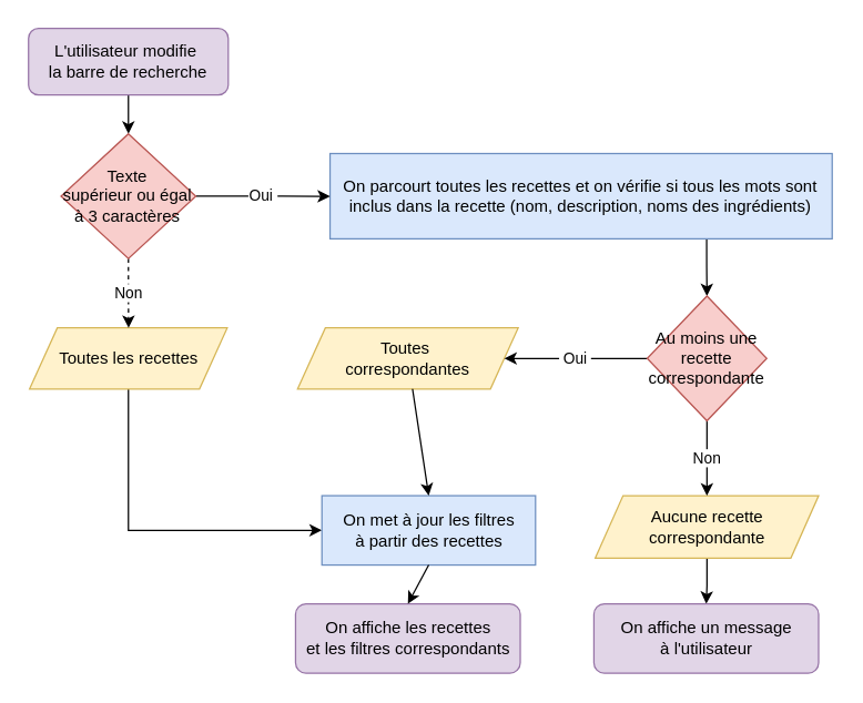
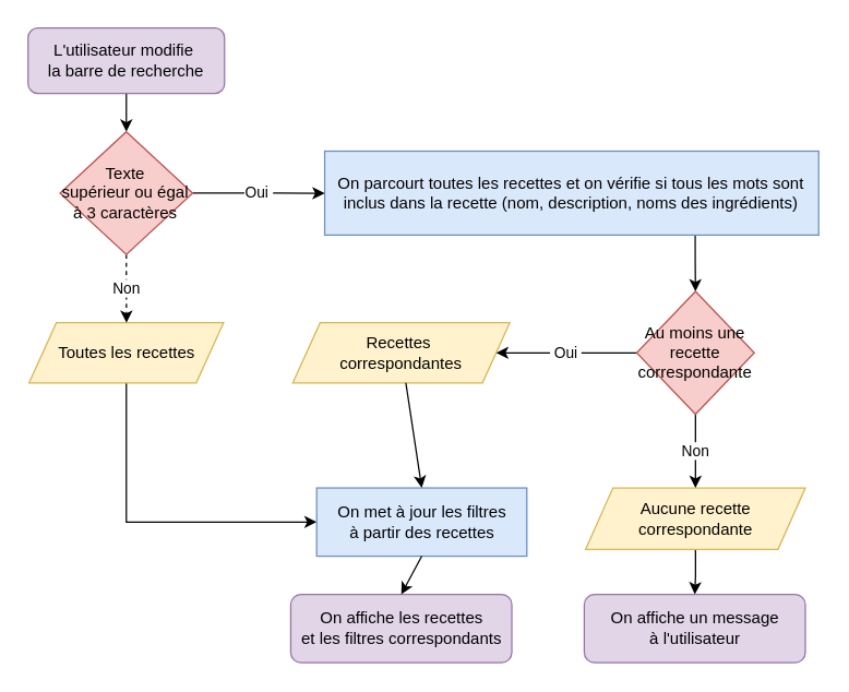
- <mxCell id="8" value="&lt;span&gt;Toutes&amp;nbsp;&lt;br&gt;correspondantes&lt;br&gt;&lt;/span&gt;" style="shape=parallelogram;perimeter=parallelogramPerimeter;whiteSpace=wrap;html=1;fixedSize=1;fillColor=#fff2cc;strokeColor=#d6b656;" parent="1" vertex="1"><mxGeometry x="214" y="236" width="159" height="44" as="geometry" /></mxCell>
+ <mxCell id="8" value="&lt;span&gt;Recettes&amp;nbsp;&lt;br&gt;correspondantes&lt;br&gt;&lt;/span&gt;" style="shape=parallelogram;perimeter=parallelogramPerimeter;whiteSpace=wrap;html=1;fixedSize=1;fillColor=#fff2cc;strokeColor=#d6b656;" parent="1" vertex="1"><mxGeometry x="214" y="236" width="159" height="44" as="geometry" /></mxCell>
